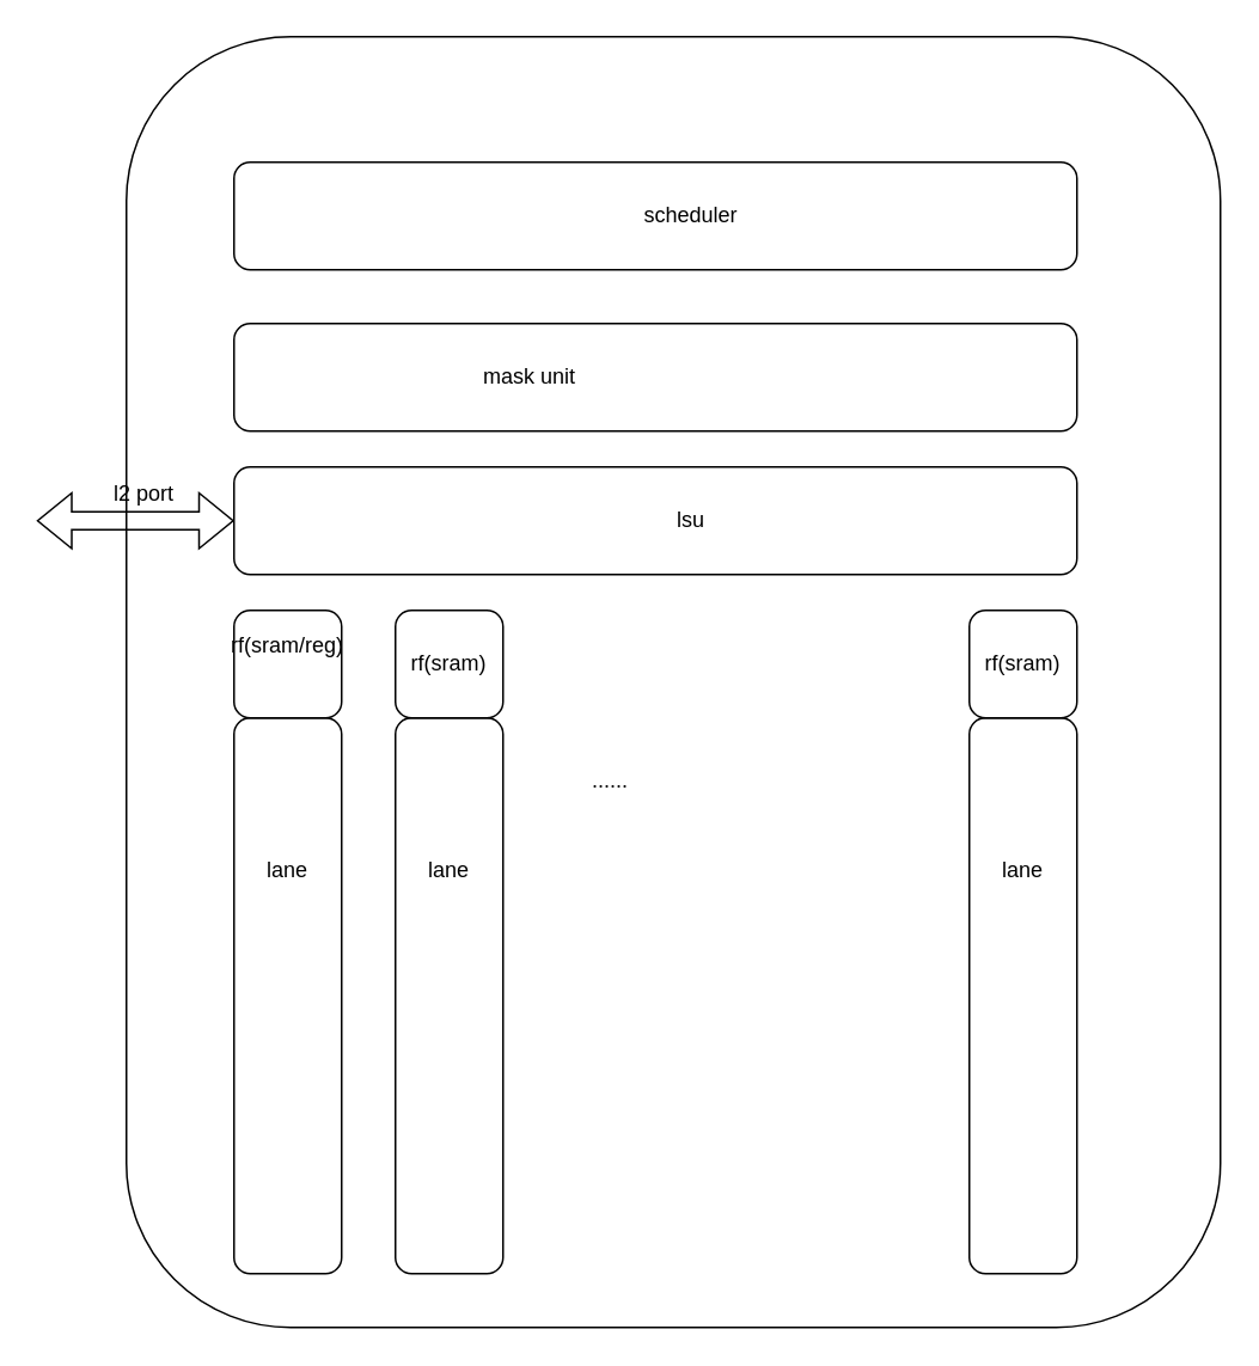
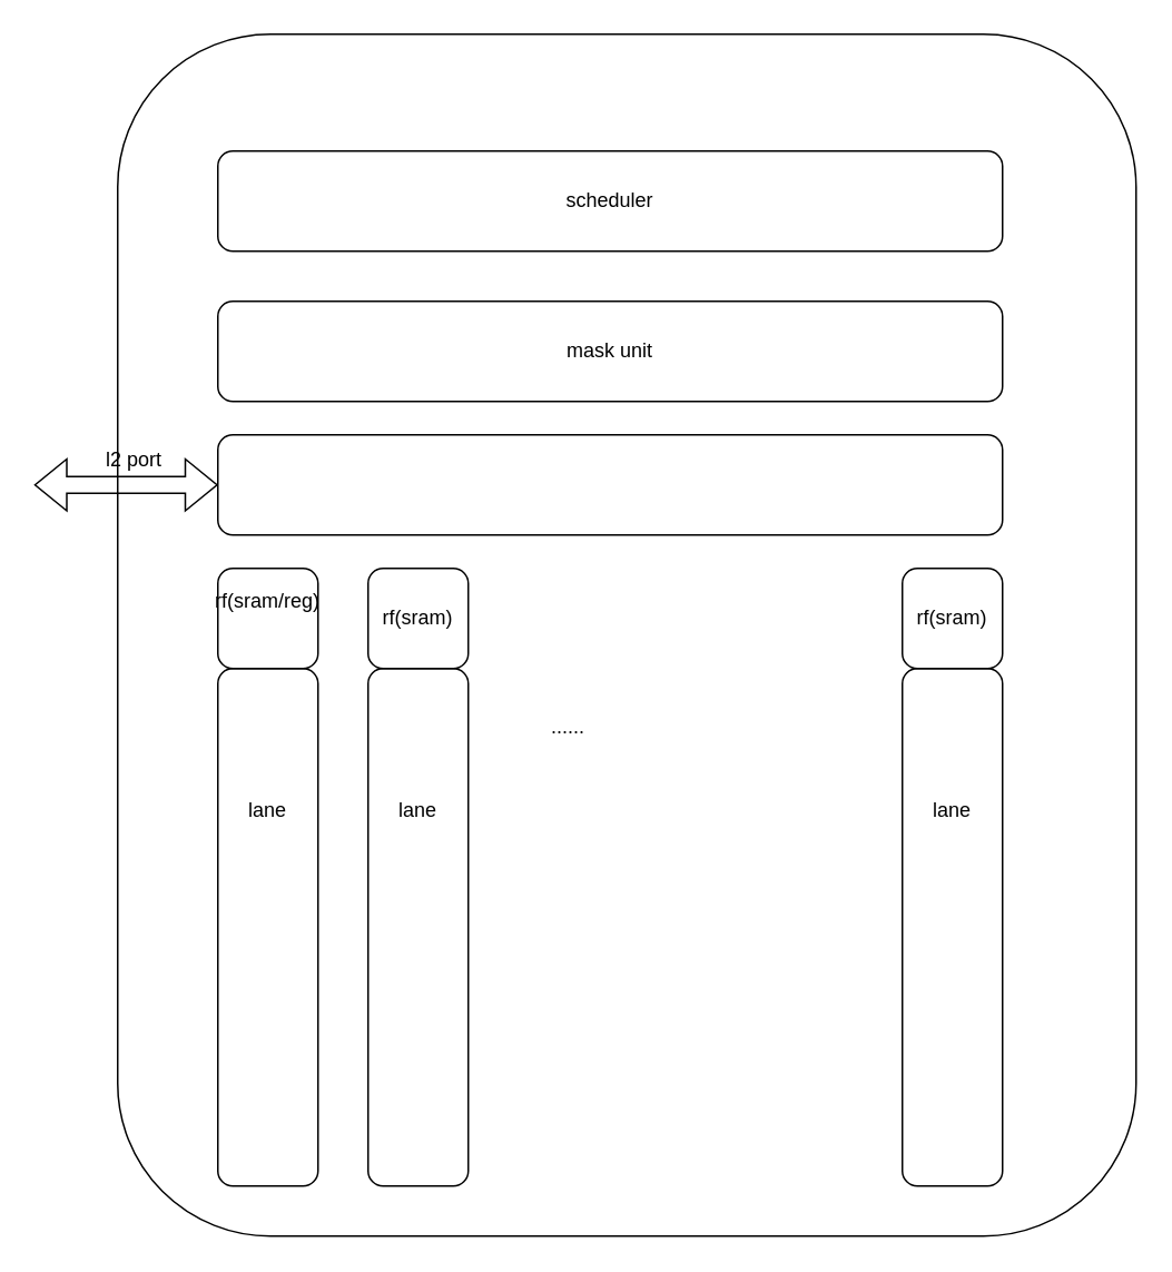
- <mxCell id="9" value="scheduler" style="text;html=1;strokeColor=none;fillColor=none;align=center;verticalAlign=middle;whiteSpace=wrap;rounded=0;" parent="1" vertex="1"><mxGeometry x="355" y="105" width="60" height="30" as="geometry" /></mxCell>
+ <mxCell id="9" value="scheduler" style="text;html=1;strokeColor=none;fillColor=none;align=center;verticalAlign=middle;whiteSpace=wrap;rounded=0;" parent="1" vertex="1"><mxGeometry x="335" y="105" width="60" height="30" as="geometry" /></mxCell>
- <mxCell id="11" value="mask unit" style="text;html=1;strokeColor=none;fillColor=none;align=center;verticalAlign=middle;whiteSpace=wrap;rounded=0;" parent="1" vertex="1"><mxGeometry x="265" y="195" width="60" height="30" as="geometry" /></mxCell>
+ <mxCell id="11" value="mask unit" style="text;html=1;strokeColor=none;fillColor=none;align=center;verticalAlign=middle;whiteSpace=wrap;rounded=0;" parent="1" vertex="1"><mxGeometry x="335" y="195" width="60" height="30" as="geometry" /></mxCell>
- <mxCell id="7" value="lsu" style="text;html=1;strokeColor=none;fillColor=none;align=center;verticalAlign=middle;whiteSpace=wrap;rounded=0;" parent="3" vertex="1"><mxGeometry x="335" y="15" width="60" height="30" as="geometry" /></mxCell>
